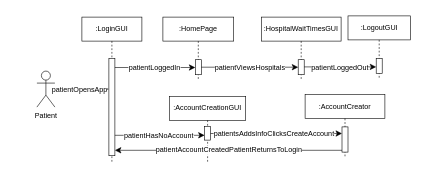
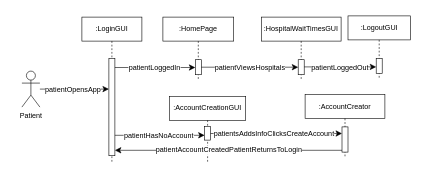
- <mxCell id="10" value="Patient" style="shape=umlActor;verticalLabelPosition=bottom;verticalAlign=top;html=1;outlineConnect=0;" parent="1" vertex="1"><mxGeometry x="61" y="118" width="30" height="60" as="geometry" /></mxCell>
+ <mxCell id="10" value="Patient" style="shape=umlActor;verticalLabelPosition=bottom;verticalAlign=top;html=1;outlineConnect=0;" parent="1" vertex="1"><mxGeometry x="36" y="118" width="30" height="60" as="geometry" /></mxCell>
